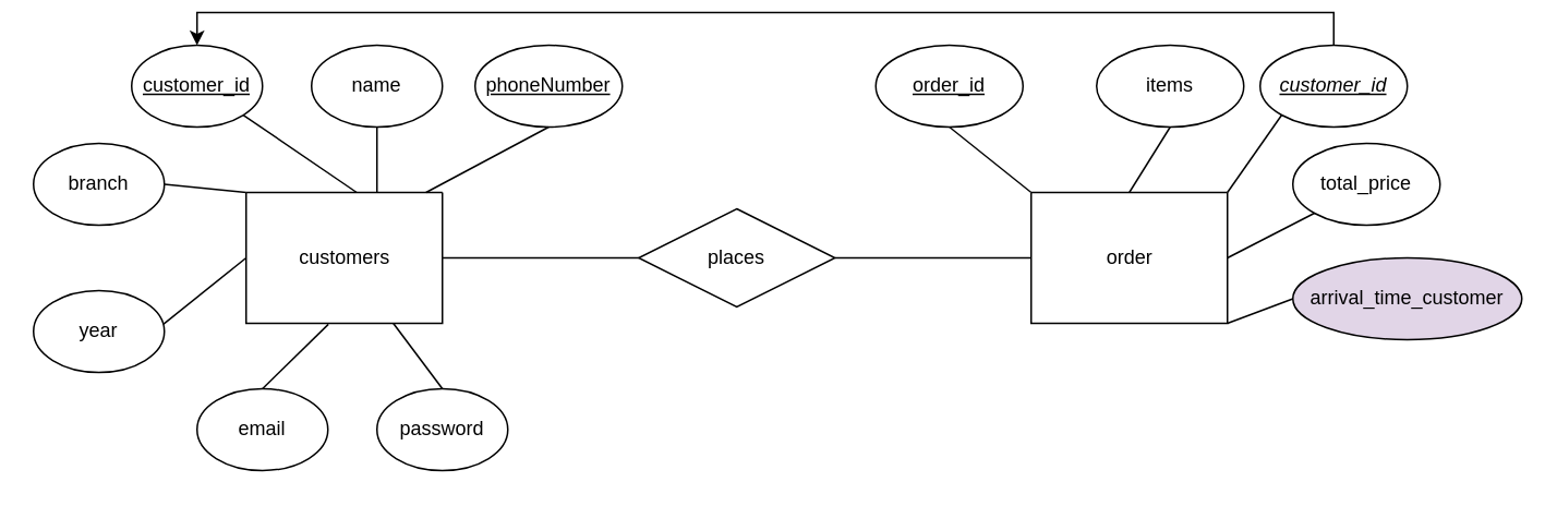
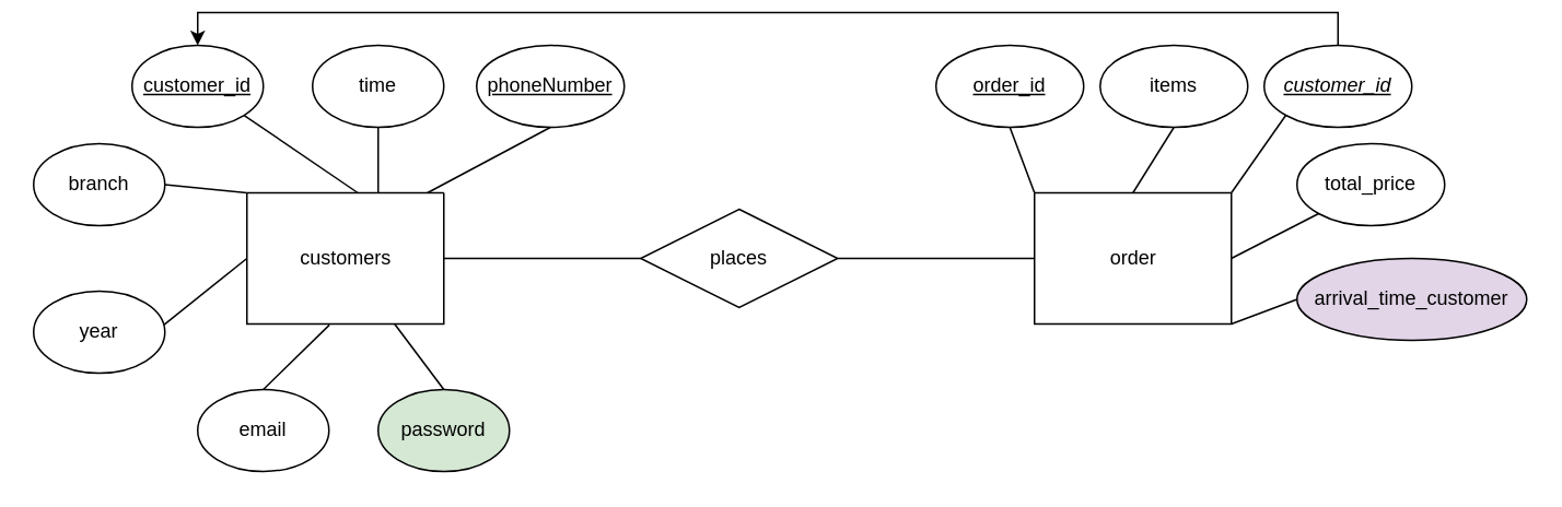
- <mxCell id="5" value="name" style="ellipse;whiteSpace=wrap;html=1;" parent="1" vertex="1"><mxGeometry x="190" y="20" width="80" height="50" as="geometry" /></mxCell>
+ <mxCell id="5" value="time" style="ellipse;whiteSpace=wrap;html=1;" parent="1" vertex="1"><mxGeometry x="190" y="20" width="80" height="50" as="geometry" /></mxCell>
- <mxCell id="18" value="&lt;u&gt;order_id&lt;/u&gt;" style="ellipse;whiteSpace=wrap;html=1;" parent="1" vertex="1"><mxGeometry x="535" y="20" width="90" height="50" as="geometry" /></mxCell>
+ <mxCell id="18" value="&lt;u&gt;order_id&lt;/u&gt;" style="ellipse;whiteSpace=wrap;html=1;" parent="1" vertex="1"><mxGeometry x="570" y="20" width="90" height="50" as="geometry" /></mxCell>
- <mxCell id="32" value="password" style="ellipse;whiteSpace=wrap;html=1;" vertex="1" parent="1"><mxGeometry x="230" y="230" width="80" height="50" as="geometry" /></mxCell>
+ <mxCell id="32" value="password" style="ellipse;whiteSpace=wrap;html=1;fillColor=#d5e8d4;" vertex="1" parent="1"><mxGeometry x="230" y="230" width="80" height="50" as="geometry" /></mxCell>
